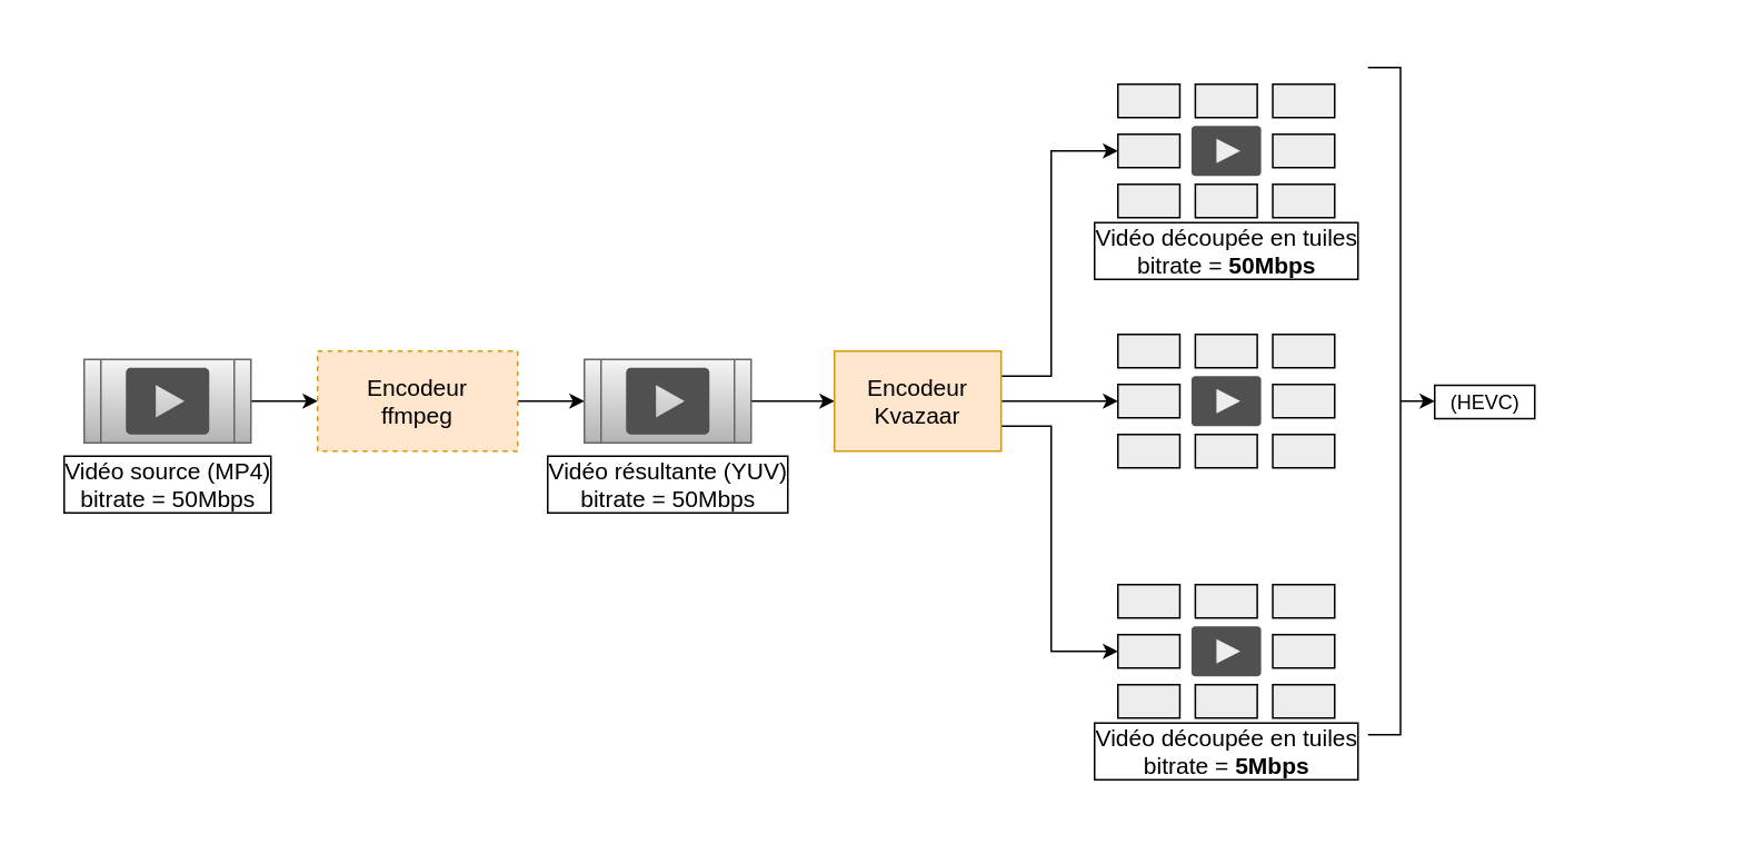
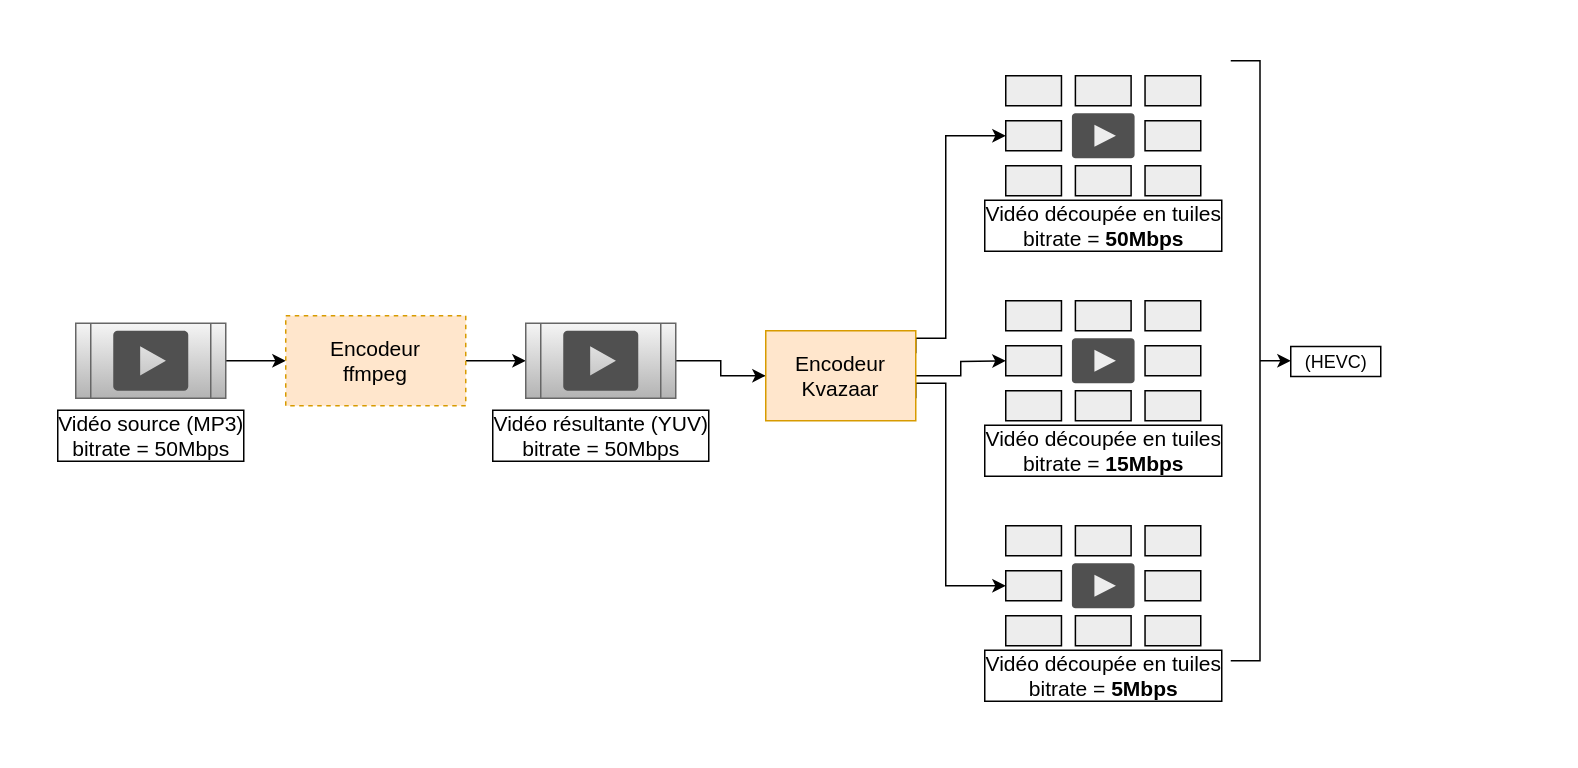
- <mxCell id="20" value="Encodeur&lt;br&gt;Kvazaar" style="rounded=0;whiteSpace=wrap;html=1;fillColor=#ffe6cc;fontSize=14;strokeColor=#d79b00;" parent="1" vertex="1"><mxGeometry x="500" y="210" width="100" height="60" as="geometry" /></mxCell>
+ <mxCell id="20" value="Encodeur&lt;br&gt;Kvazaar" style="rounded=0;whiteSpace=wrap;html=1;fillColor=#ffe6cc;fontSize=14;strokeColor=#d79b00;" parent="1" vertex="1"><mxGeometry x="510" y="220" width="100" height="60" as="geometry" /></mxCell>
- <mxCell id="8" value="Vidéo source (MP4)&lt;br&gt;bitrate = 50Mbps" style="text;html=1;align=center;verticalAlign=middle;resizable=0;points=[];;autosize=1;labelBorderColor=#000000;fontSize=14;" parent="7" vertex="1"><mxGeometry y="55" width="140" height="40" as="geometry" /></mxCell>
+ <mxCell id="8" value="Vidéo source (MP3)&lt;br&gt;bitrate = 50Mbps" style="text;html=1;align=center;verticalAlign=middle;resizable=0;points=[];;autosize=1;labelBorderColor=#000000;fontSize=14;" parent="7" vertex="1"><mxGeometry y="55" width="140" height="40" as="geometry" /></mxCell>
+ <mxCell id="35" value="Vidéo découpée en tuiles&lt;br&gt;bitrate = &lt;b&gt;15Mbps&lt;/b&gt;" style="text;html=1;align=center;verticalAlign=middle;resizable=0;points=[];;autosize=1;labelBorderColor=#000000;fontSize=14;" parent="34" vertex="1"><mxGeometry y="80" width="170" height="40" as="geometry" /></mxCell>
